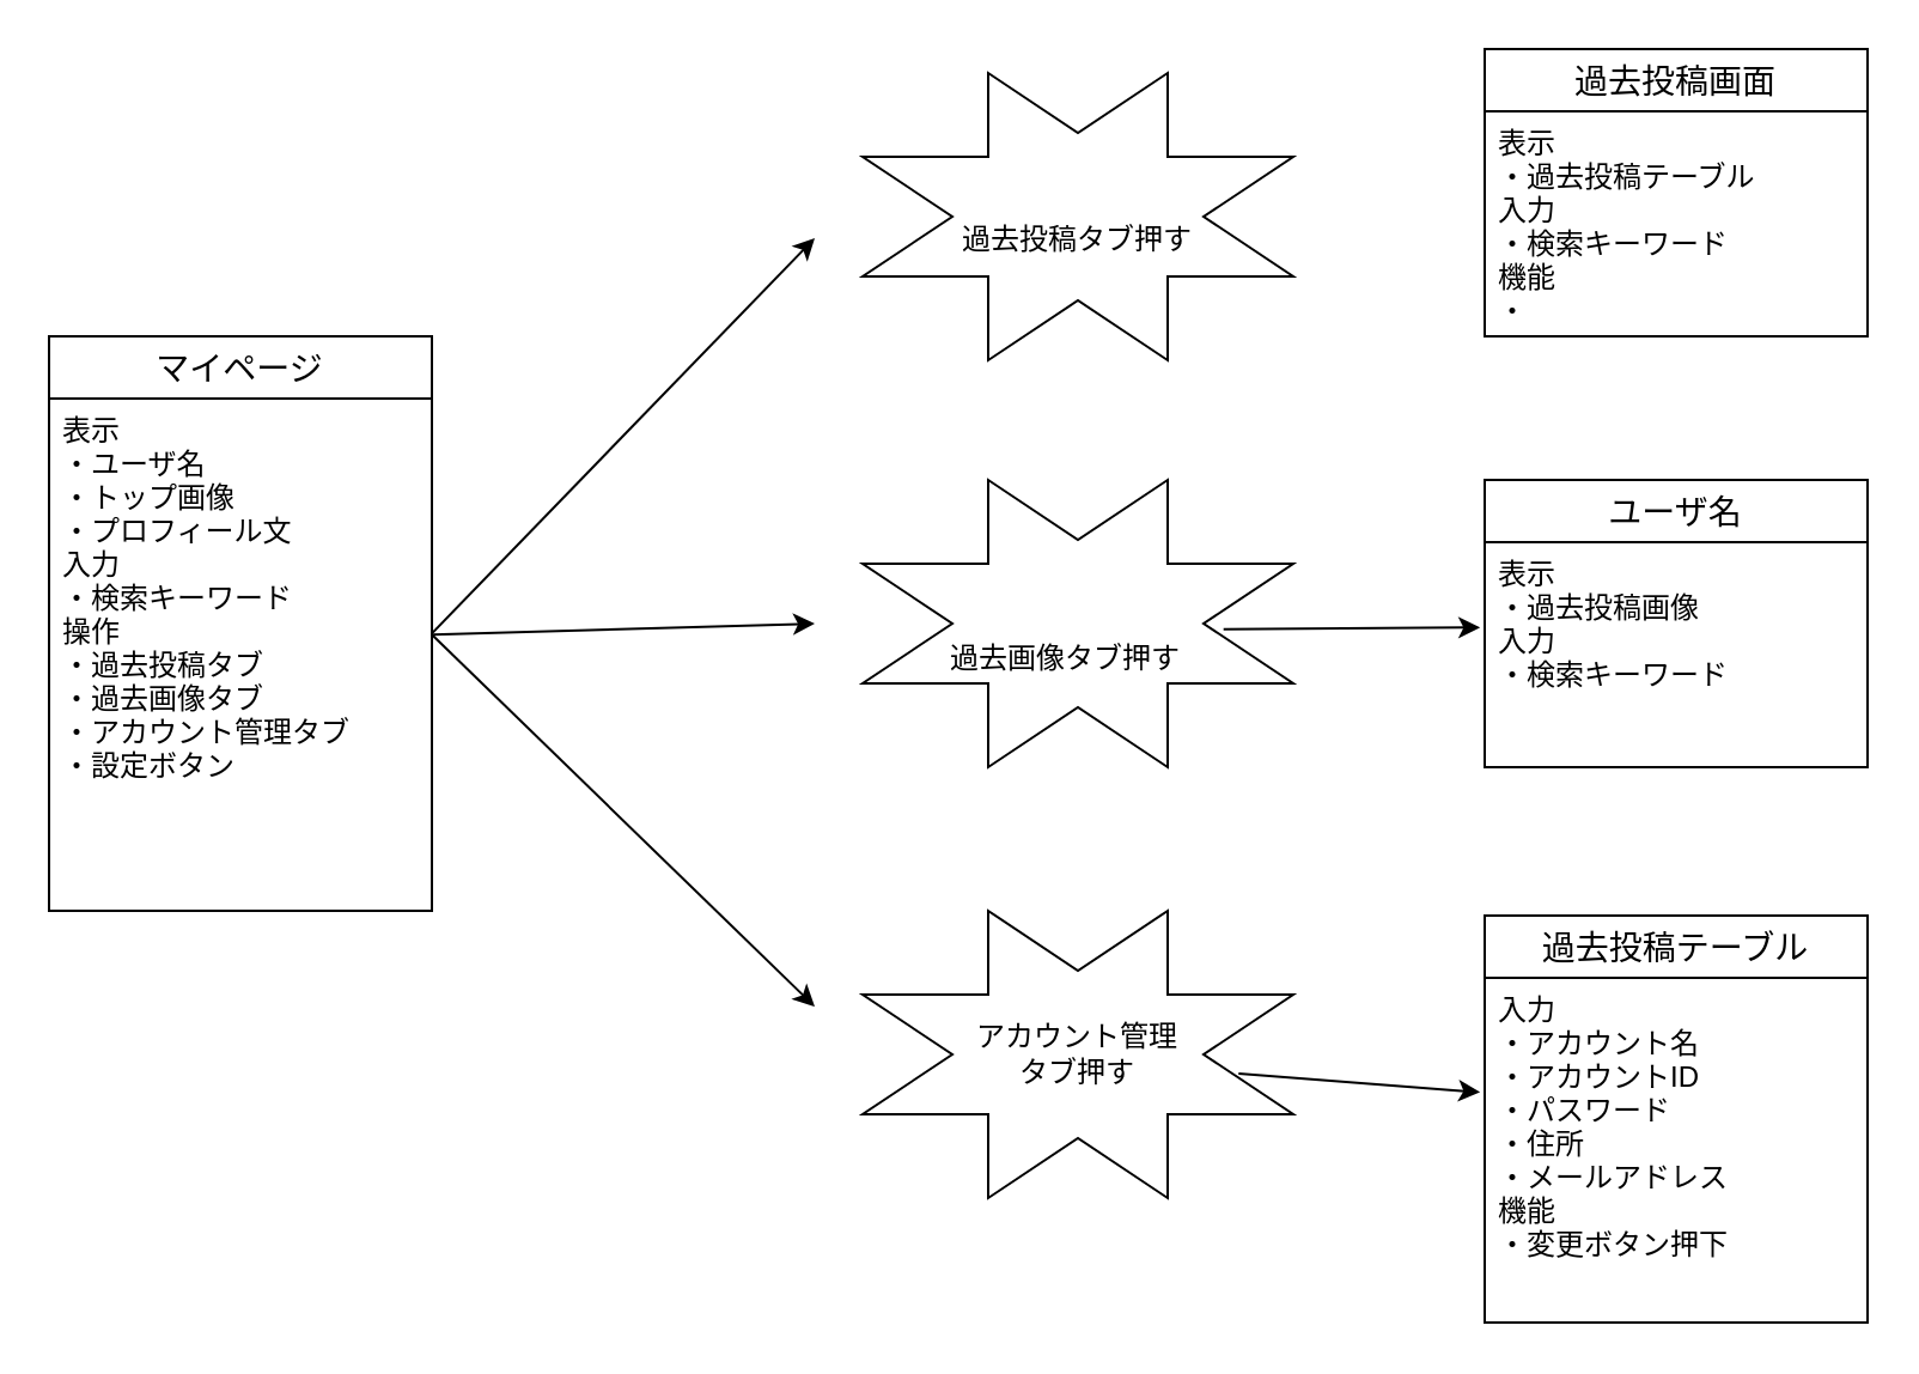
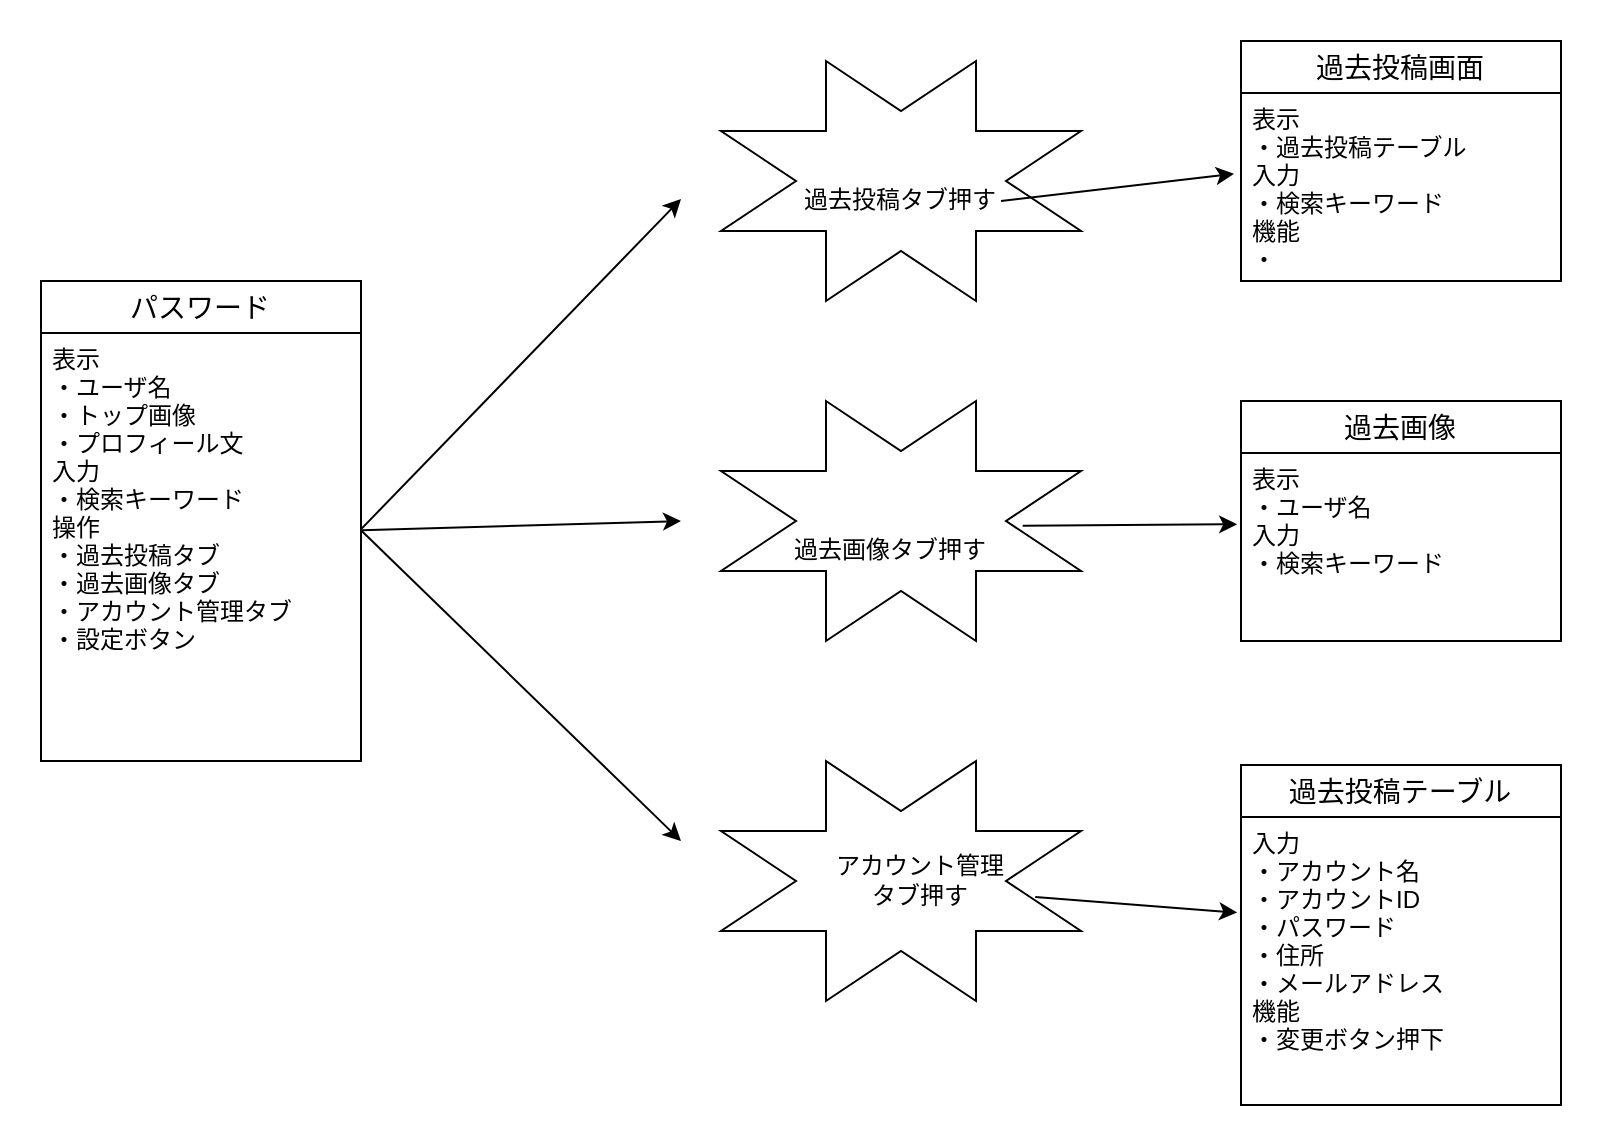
+ <mxCell id="19" value="" style="endArrow=classic;html=1;exitX=1;exitY=0.5;exitDx=0;exitDy=0;entryX=-0.022;entryY=0.43;entryDx=0;entryDy=0;entryPerimeter=0;" parent="1" source="10" target="14" edge="1"><mxGeometry width="50" height="50" relative="1" as="geometry"><mxPoint x="480" y="130" as="sourcePoint" /><mxPoint x="600" y="93" as="targetPoint" /></mxGeometry></mxCell>
- <mxCell id="3" value="マイページ" style="swimlane;fontStyle=0;childLayout=stackLayout;horizontal=1;startSize=26;horizontalStack=0;resizeParent=1;resizeParentMax=0;resizeLast=0;collapsible=1;marginBottom=0;align=center;fontSize=14;" parent="1" vertex="1"><mxGeometry x="20" y="140" width="160" height="240" as="geometry" /></mxCell>
+ <mxCell id="3" value="パスワード" style="swimlane;fontStyle=0;childLayout=stackLayout;horizontal=1;startSize=26;horizontalStack=0;resizeParent=1;resizeParentMax=0;resizeLast=0;collapsible=1;marginBottom=0;align=center;fontSize=14;" parent="1" vertex="1"><mxGeometry x="20" y="140" width="160" height="240" as="geometry" /></mxCell>
- <mxCell id="15" value="ユーザ名" style="swimlane;fontStyle=0;childLayout=stackLayout;horizontal=1;startSize=26;horizontalStack=0;resizeParent=1;resizeParentMax=0;resizeLast=0;collapsible=1;marginBottom=0;align=center;fontSize=14;" parent="1" vertex="1"><mxGeometry x="620" y="200" width="160" height="120" as="geometry" /></mxCell>
+ <mxCell id="15" value="過去画像" style="swimlane;fontStyle=0;childLayout=stackLayout;horizontal=1;startSize=26;horizontalStack=0;resizeParent=1;resizeParentMax=0;resizeLast=0;collapsible=1;marginBottom=0;align=center;fontSize=14;" parent="1" vertex="1"><mxGeometry x="620" y="200" width="160" height="120" as="geometry" /></mxCell>
- <mxCell id="16" value="表示&#10;・過去投稿画像&#10;入力&#10;・検索キーワード" style="text;strokeColor=none;fillColor=none;spacingLeft=4;spacingRight=4;overflow=hidden;rotatable=0;points=[[0,0.5],[1,0.5]];portConstraint=eastwest;fontSize=12;" parent="15" vertex="1"><mxGeometry y="26" width="160" height="94" as="geometry" /></mxCell>
+ <mxCell id="16" value="表示&#10;・ユーザ名&#10;入力&#10;・検索キーワード" style="text;strokeColor=none;fillColor=none;spacingLeft=4;spacingRight=4;overflow=hidden;rotatable=0;points=[[0,0.5],[1,0.5]];portConstraint=eastwest;fontSize=12;" parent="15" vertex="1"><mxGeometry y="26" width="160" height="94" as="geometry" /></mxCell>
- <mxCell id="12" value="アカウント管理タブ押す" style="text;html=1;strokeColor=none;fillColor=none;align=center;verticalAlign=middle;whiteSpace=wrap;rounded=0;" parent="1" vertex="1"><mxGeometry x="402" y="430" width="96" height="20" as="geometry" /></mxCell>
+ <mxCell id="12" value="アカウント管理タブ押す" style="text;html=1;strokeColor=none;fillColor=none;align=center;verticalAlign=middle;whiteSpace=wrap;rounded=0;" parent="1" vertex="1"><mxGeometry x="412" y="430" width="96" height="20" as="geometry" /></mxCell>
